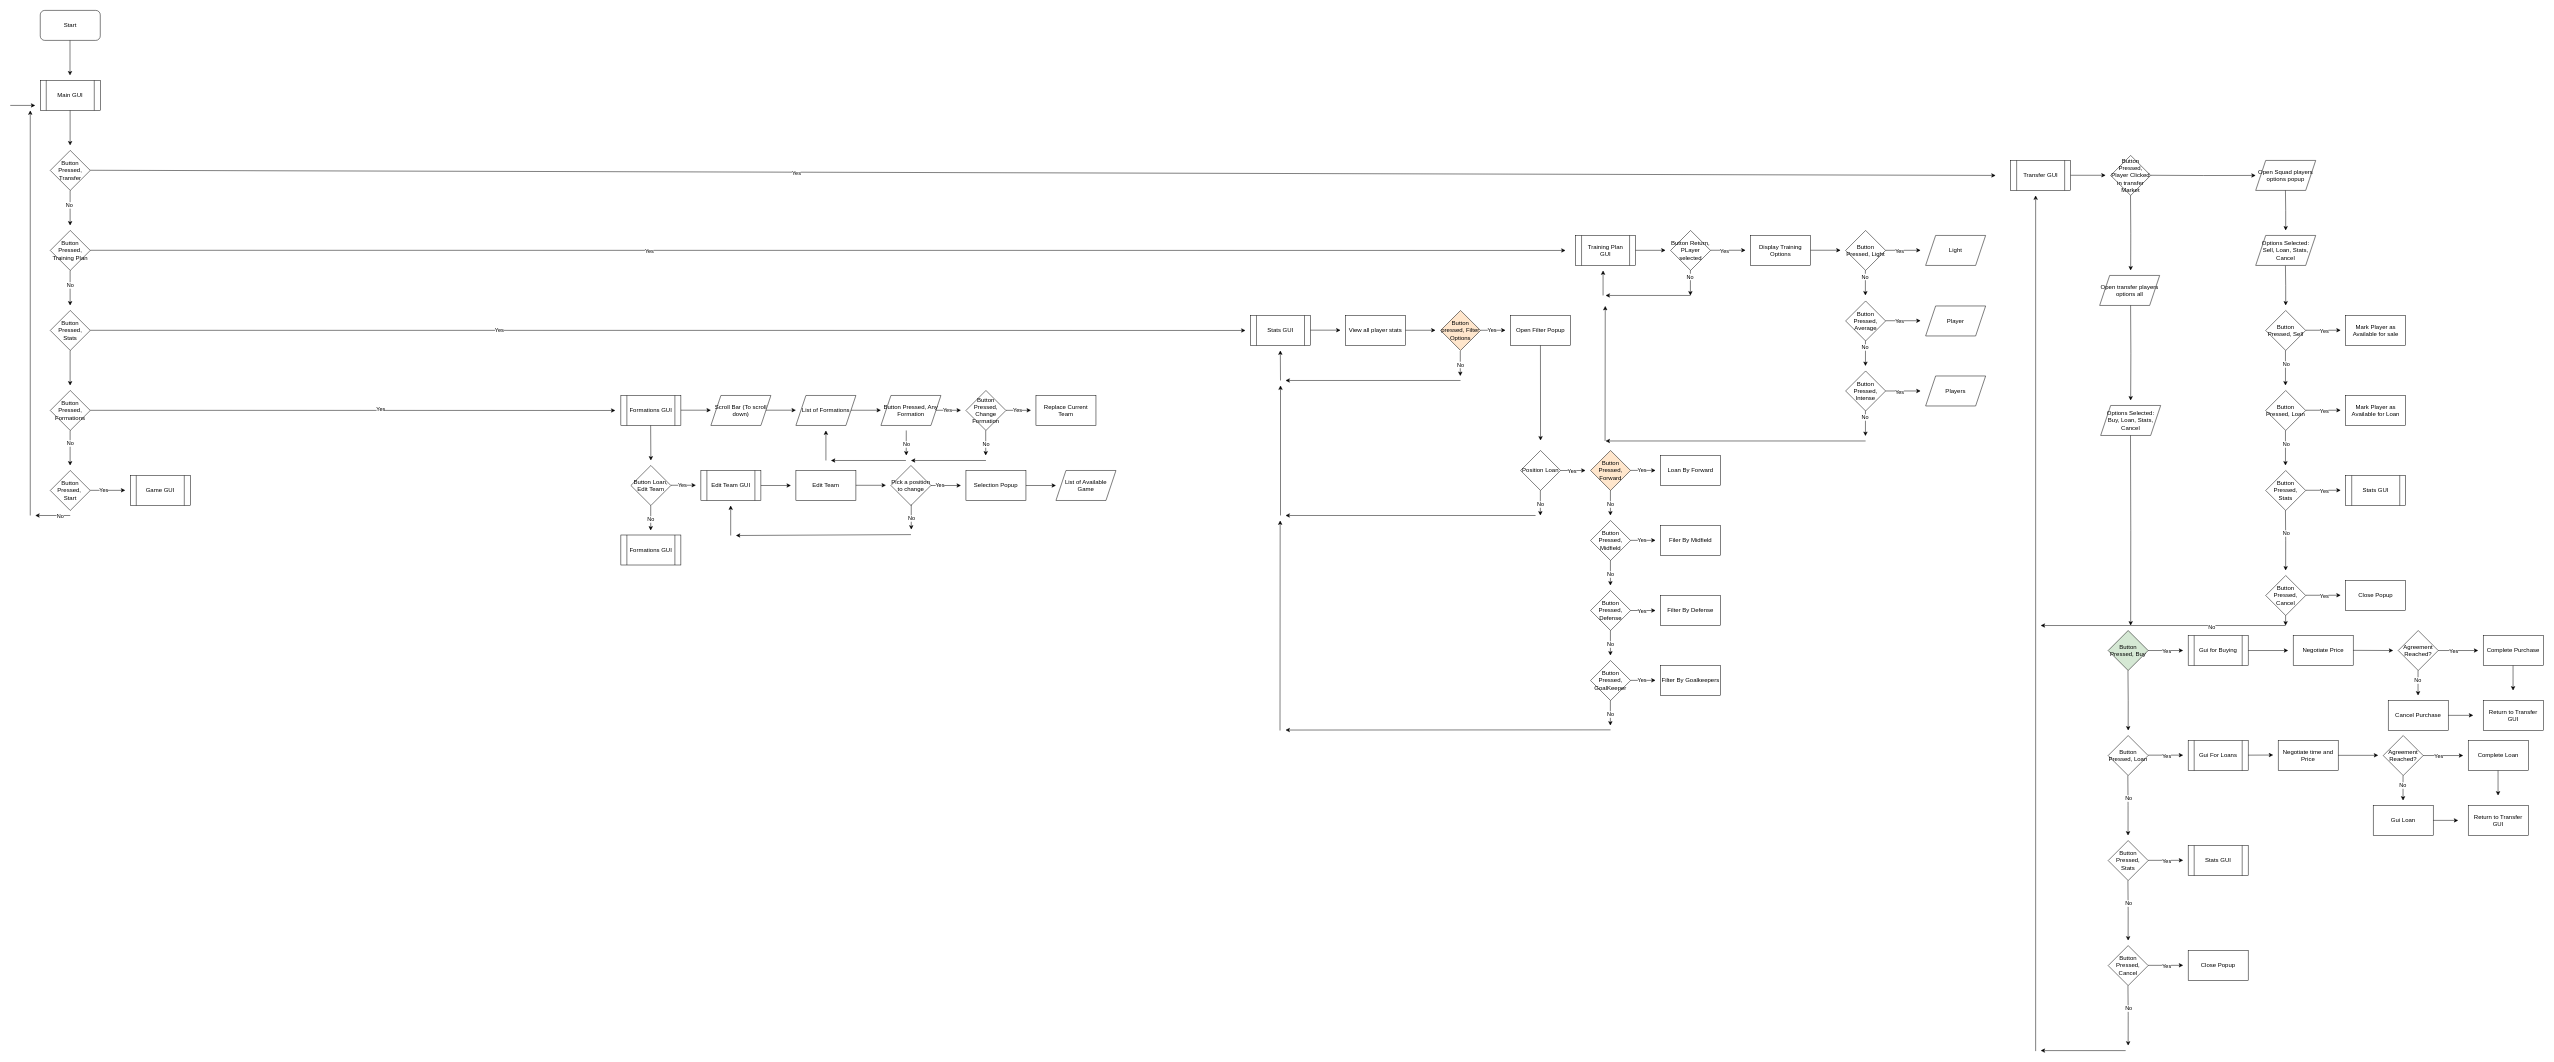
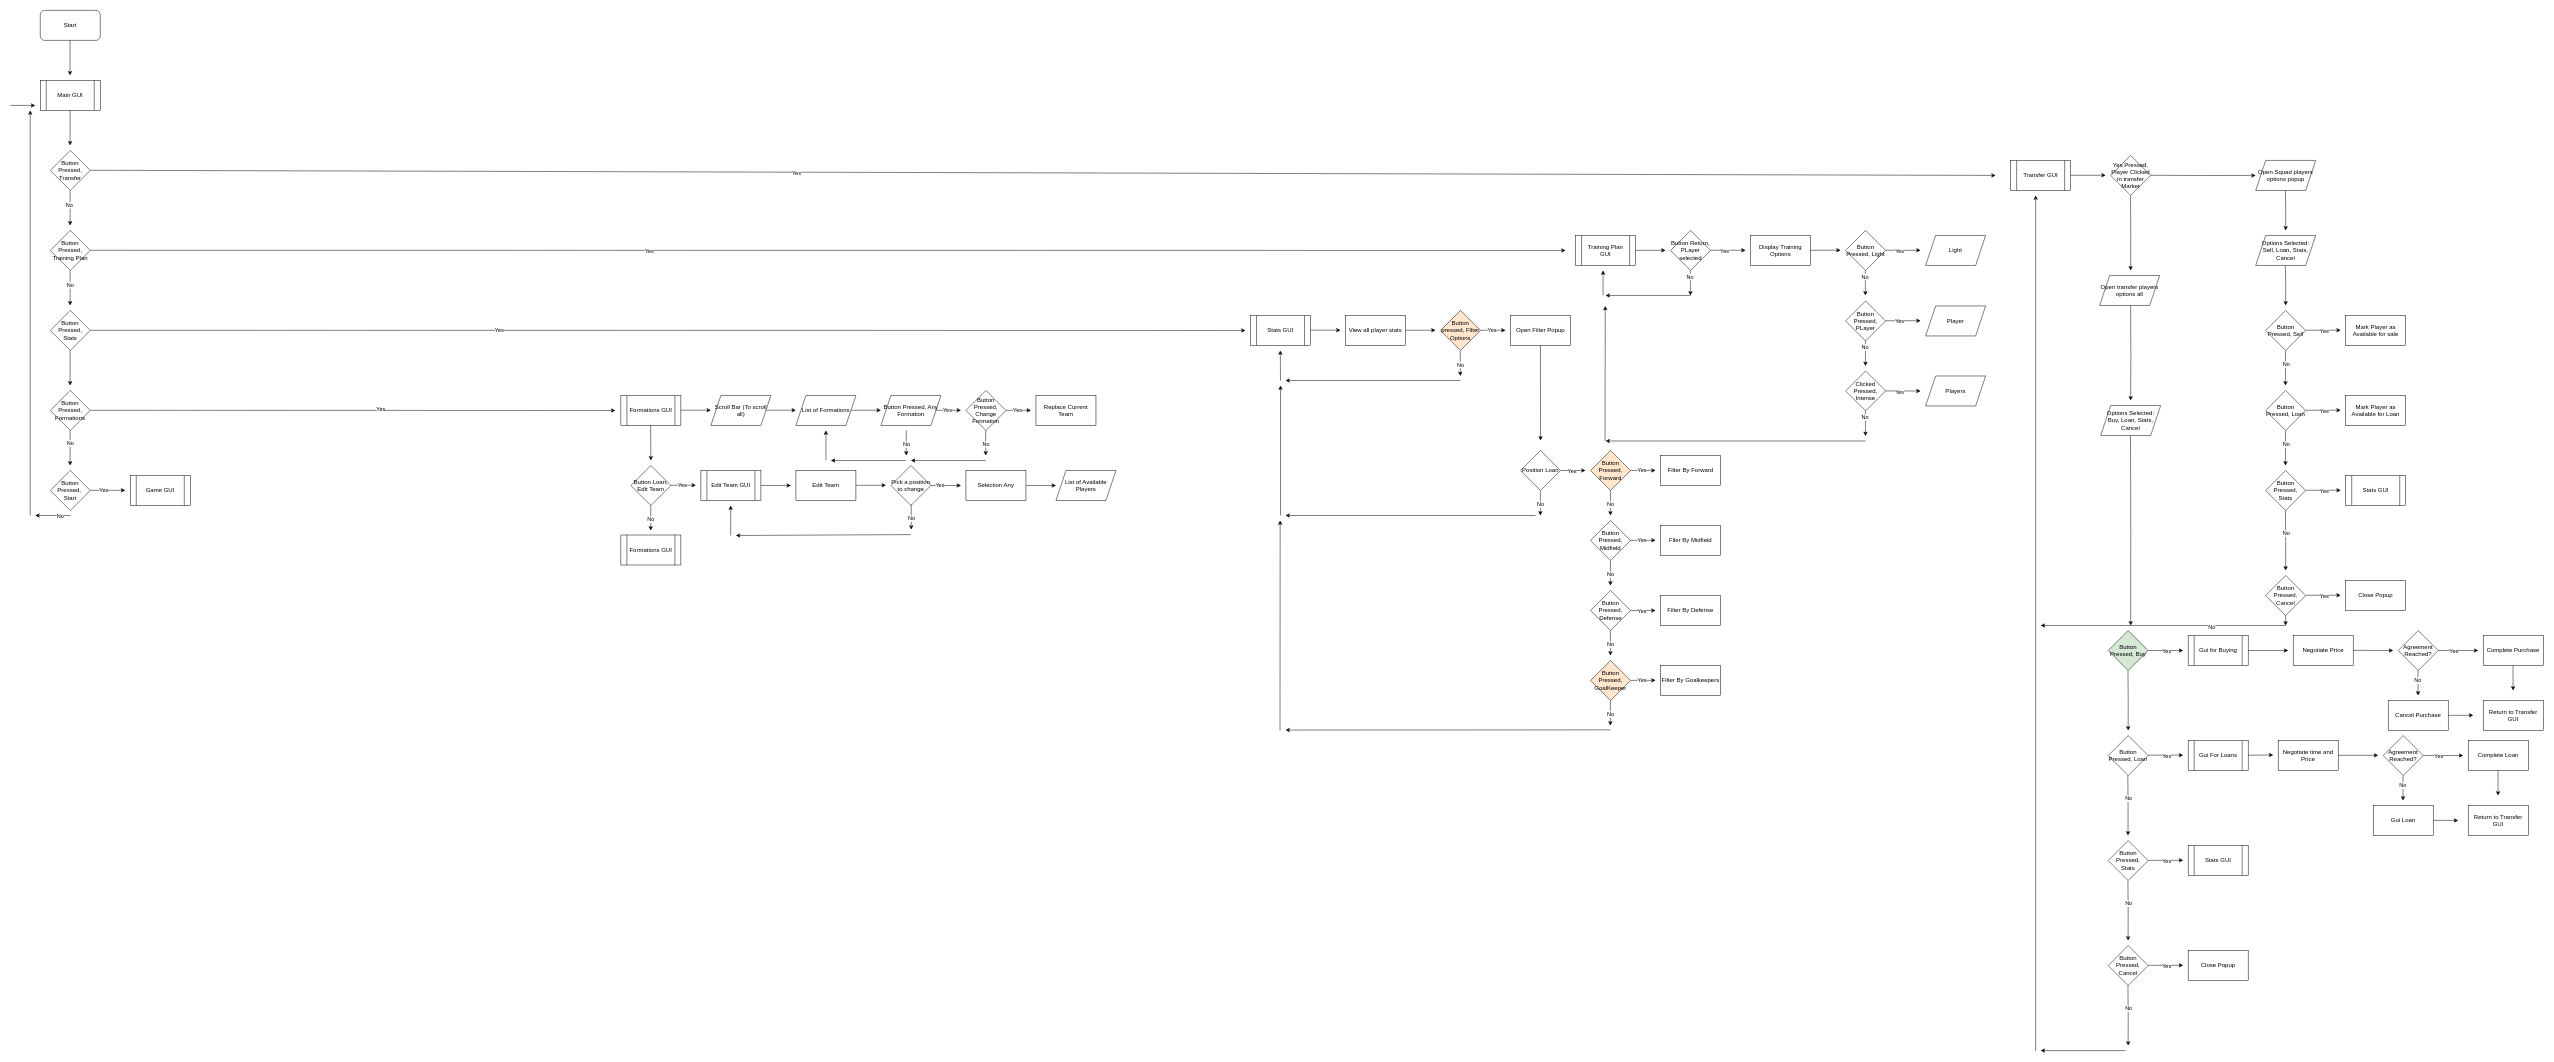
- <mxCell id="34" value="Button Pressed, Player Clicked in transfer Market" style="rhombus;whiteSpace=wrap;html=1;" parent="1" vertex="1"><mxGeometry x="4220" y="310" width="80" height="80" as="geometry" /></mxCell>
+ <mxCell id="34" value="Yes Pressed, Player Clicked in transfer Market" style="rhombus;whiteSpace=wrap;html=1;" parent="1" vertex="1"><mxGeometry x="4220" y="310" width="80" height="80" as="geometry" /></mxCell>
- <mxCell id="134" value="Button Pressed, Average" style="rhombus;whiteSpace=wrap;html=1;" parent="1" vertex="1"><mxGeometry x="3690" y="601" width="80" height="80" as="geometry" /></mxCell>
+ <mxCell id="134" value="Button Pressed, PLayer" style="rhombus;whiteSpace=wrap;html=1;" parent="1" vertex="1"><mxGeometry x="3690" y="601" width="80" height="80" as="geometry" /></mxCell>
- <mxCell id="138" value="Button Pressed, Intense" style="rhombus;whiteSpace=wrap;html=1;" parent="1" vertex="1"><mxGeometry x="3690" y="741" width="80" height="80" as="geometry" /></mxCell>
+ <mxCell id="138" value="Clicked Pressed, Intense" style="rhombus;whiteSpace=wrap;html=1;" parent="1" vertex="1"><mxGeometry x="3690" y="741" width="80" height="80" as="geometry" /></mxCell>
- <mxCell id="201" value="Scroll Bar (To scroll down)" style="shape=parallelogram;perimeter=parallelogramPerimeter;whiteSpace=wrap;html=1;fixedSize=1;" vertex="1" parent="1"><mxGeometry x="1421" y="790" width="120" height="60" as="geometry" /></mxCell>
+ <mxCell id="201" value="Scroll Bar (To scroll all)" style="shape=parallelogram;perimeter=parallelogramPerimeter;whiteSpace=wrap;html=1;fixedSize=1;" vertex="1" parent="1"><mxGeometry x="1421" y="790" width="120" height="60" as="geometry" /></mxCell>
- <mxCell id="177" value="Loan By Forward" style="rounded=0;whiteSpace=wrap;html=1;" parent="1" vertex="1"><mxGeometry x="3320" y="910" width="120" height="60" as="geometry" /></mxCell>
+ <mxCell id="177" value="Filter By Forward" style="rounded=0;whiteSpace=wrap;html=1;" parent="1" vertex="1"><mxGeometry x="3320" y="910" width="120" height="60" as="geometry" /></mxCell>
- <mxCell id="237" value="Selection Popup" style="rounded=0;whiteSpace=wrap;html=1;" vertex="1" parent="1"><mxGeometry x="1931" y="940" width="120" height="60" as="geometry" /></mxCell>
+ <mxCell id="237" value="Selection Any" style="rounded=0;whiteSpace=wrap;html=1;" vertex="1" parent="1"><mxGeometry x="1931" y="940" width="120" height="60" as="geometry" /></mxCell>
- <mxCell id="239" value="List of Available Game" style="shape=parallelogram;perimeter=parallelogramPerimeter;whiteSpace=wrap;html=1;fixedSize=1;" vertex="1" parent="1"><mxGeometry x="2111" y="940" width="120" height="60" as="geometry" /></mxCell>
+ <mxCell id="239" value="List of Available Players" style="shape=parallelogram;perimeter=parallelogramPerimeter;whiteSpace=wrap;html=1;fixedSize=1;" vertex="1" parent="1"><mxGeometry x="2111" y="940" width="120" height="60" as="geometry" /></mxCell>
- <mxCell id="192" value="Button Pressed, GoalKeeper" style="rhombus;whiteSpace=wrap;html=1;" parent="1" vertex="1"><mxGeometry x="3180" y="1320" width="80" height="80" as="geometry" /></mxCell>
+ <mxCell id="192" value="Button Pressed, GoalKeeper" style="rhombus;whiteSpace=wrap;html=1;fillColor=#ffe6cc;" parent="1" vertex="1"><mxGeometry x="3180" y="1320" width="80" height="80" as="geometry" /></mxCell>
